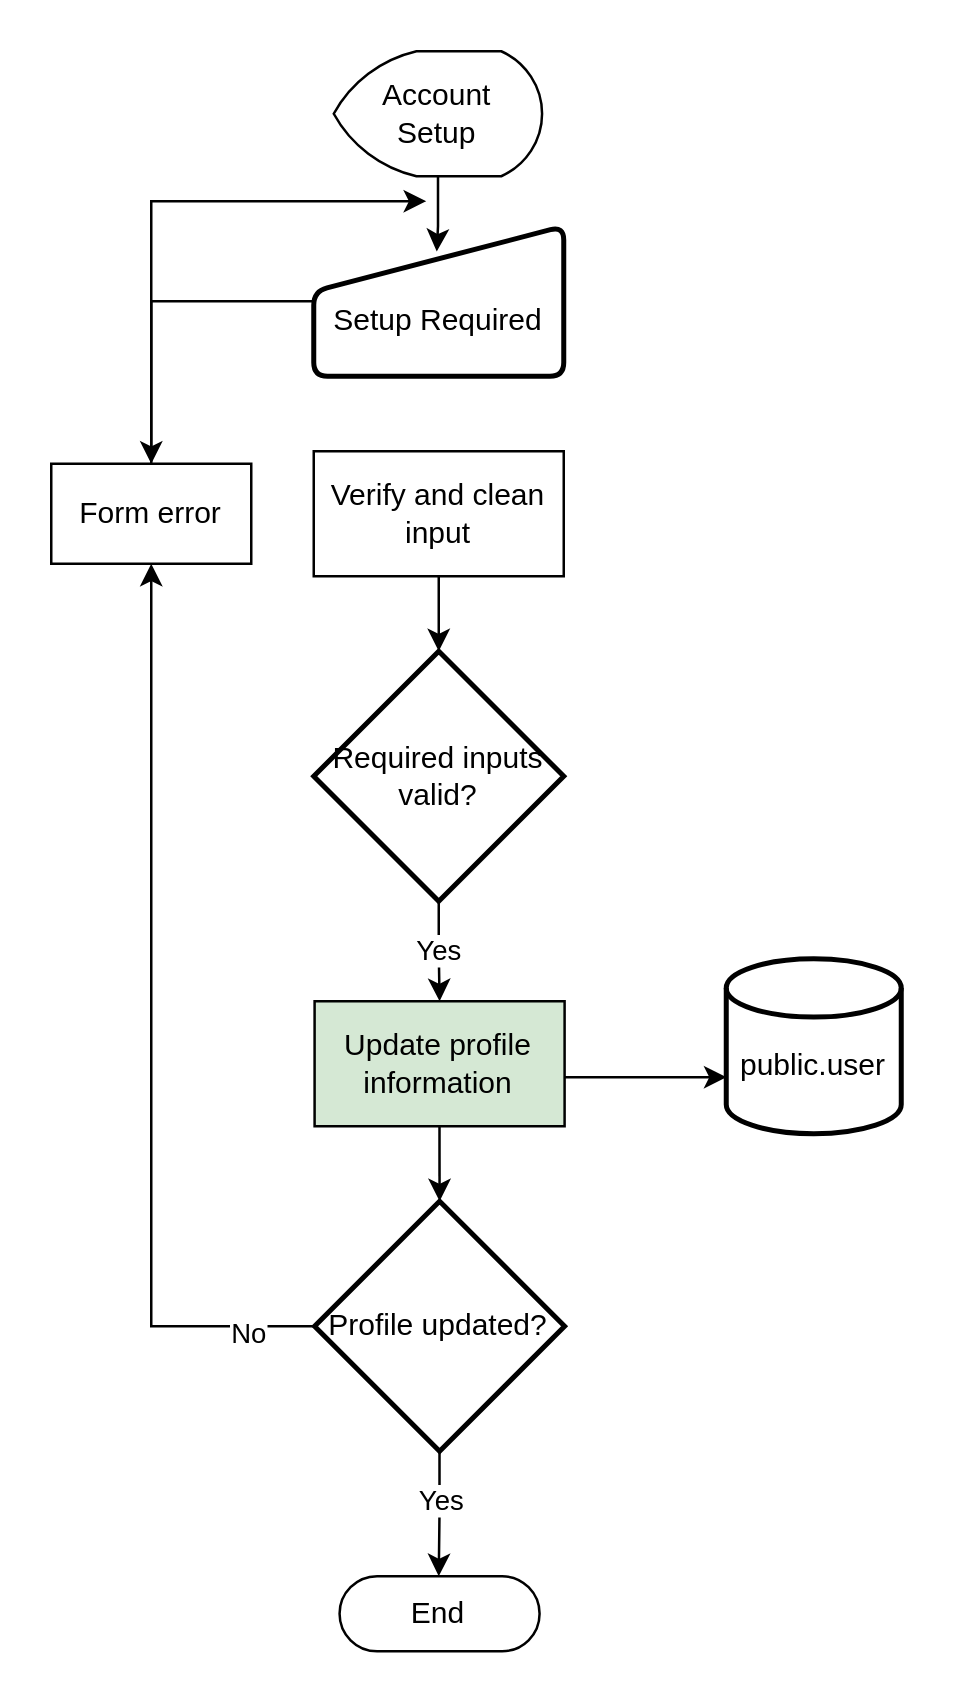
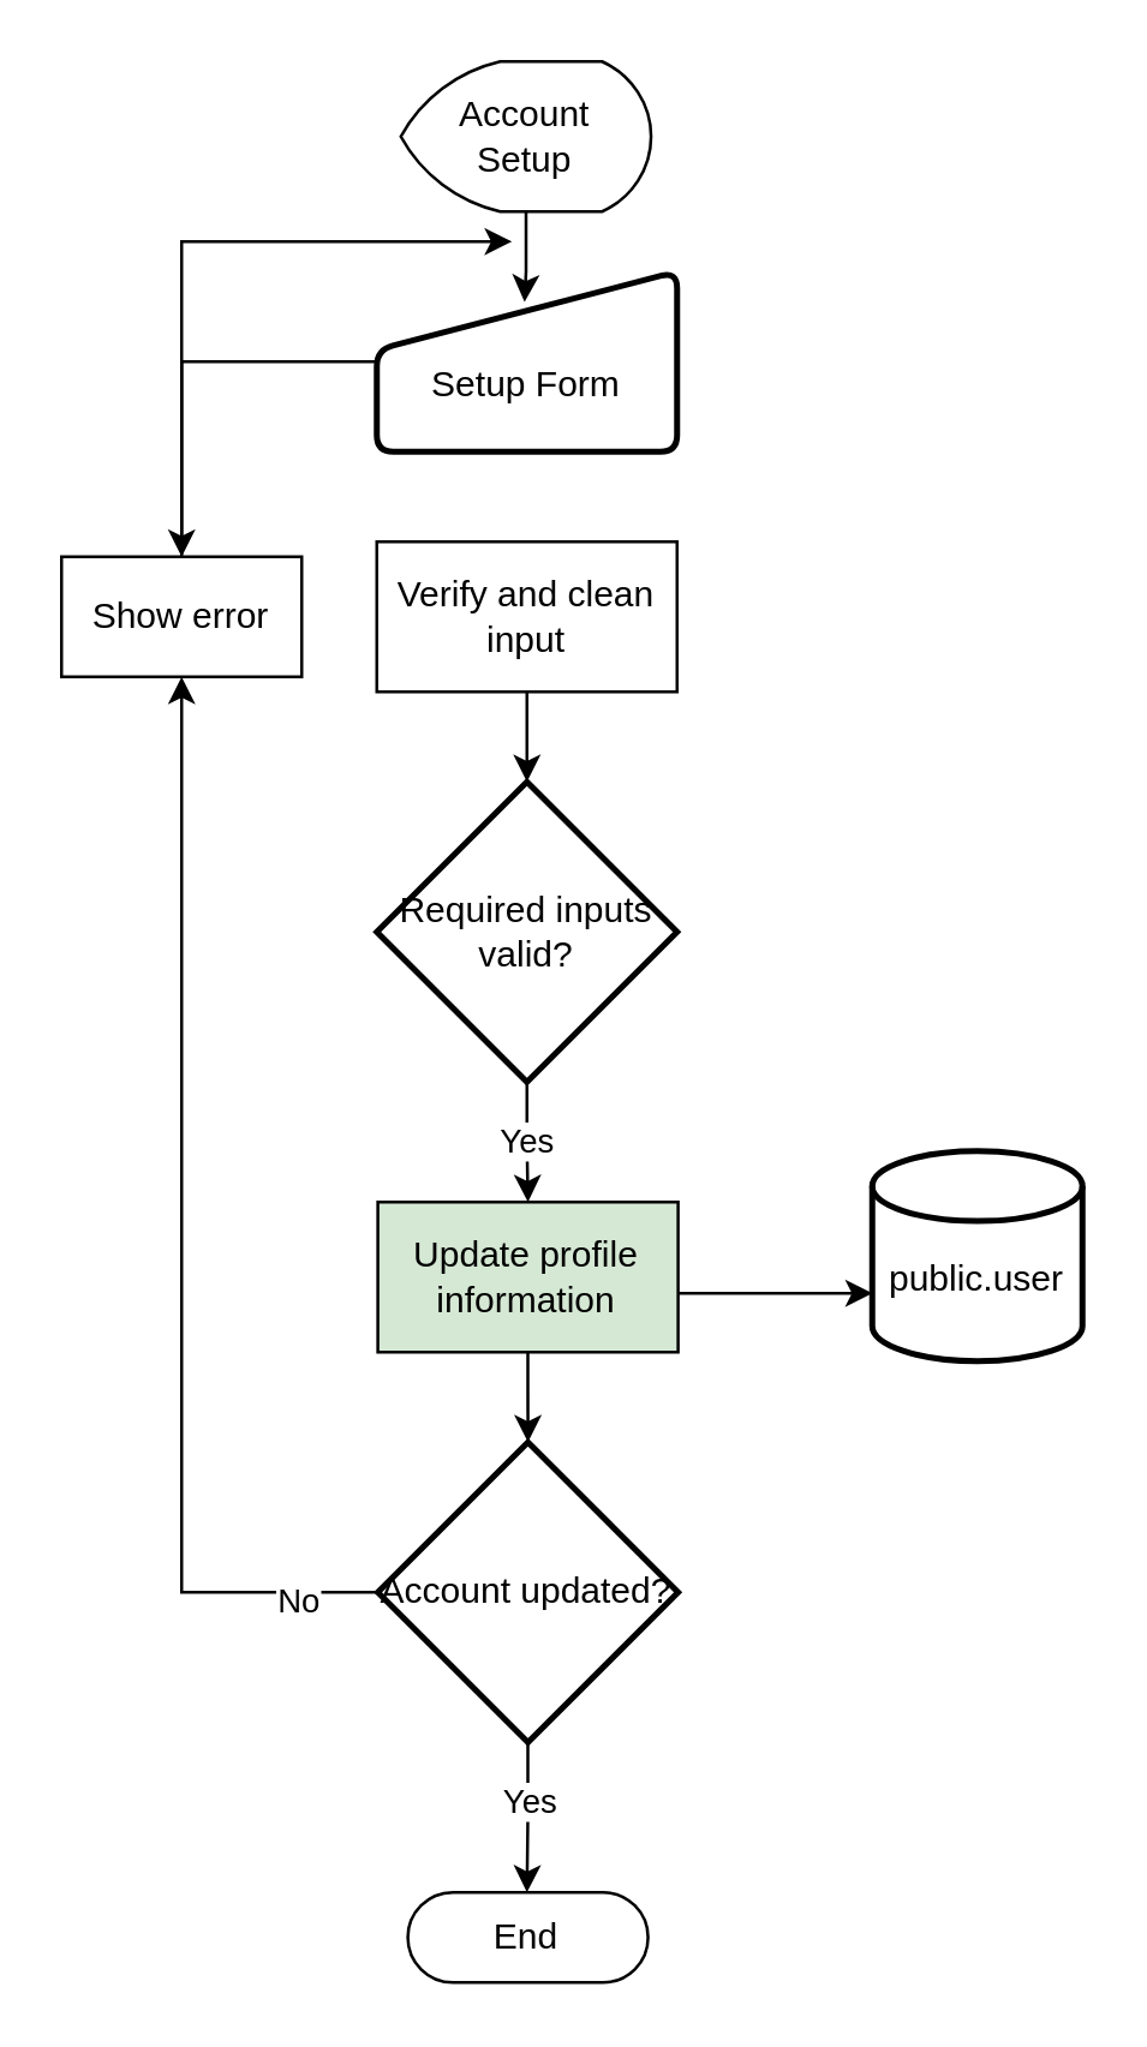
- <mxCell id="4" value="&lt;div&gt;&lt;br&gt;&lt;/div&gt;Setup Required" style="html=1;strokeWidth=2;shape=manualInput;whiteSpace=wrap;rounded=1;size=26;arcSize=11;" vertex="1" parent="1"><mxGeometry x="125" y="90" width="100" height="60" as="geometry" /></mxCell>
+ <mxCell id="4" value="&lt;div&gt;&lt;br&gt;&lt;/div&gt;Setup Form" style="html=1;strokeWidth=2;shape=manualInput;whiteSpace=wrap;rounded=1;size=26;arcSize=11;" vertex="1" parent="1"><mxGeometry x="125" y="90" width="100" height="60" as="geometry" /></mxCell>
- <mxCell id="11" value="Form error" style="html=1;dashed=0;whiteSpace=wrap;" vertex="1" parent="1"><mxGeometry x="20" y="185" width="80" height="40" as="geometry" /></mxCell>
+ <mxCell id="11" value="Show error" style="html=1;dashed=0;whiteSpace=wrap;" vertex="1" parent="1"><mxGeometry x="20" y="185" width="80" height="40" as="geometry" /></mxCell>
- <mxCell id="17" value="Profile updated?" style="strokeWidth=2;html=1;shape=mxgraph.flowchart.decision;whiteSpace=wrap;" vertex="1" parent="1"><mxGeometry x="125.34" y="480" width="100" height="100" as="geometry" /></mxCell>
+ <mxCell id="17" value="Account updated?" style="strokeWidth=2;html=1;shape=mxgraph.flowchart.decision;whiteSpace=wrap;" vertex="1" parent="1"><mxGeometry x="125.34" y="480" width="100" height="100" as="geometry" /></mxCell>
